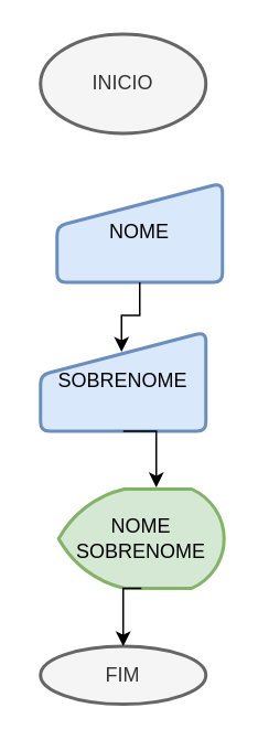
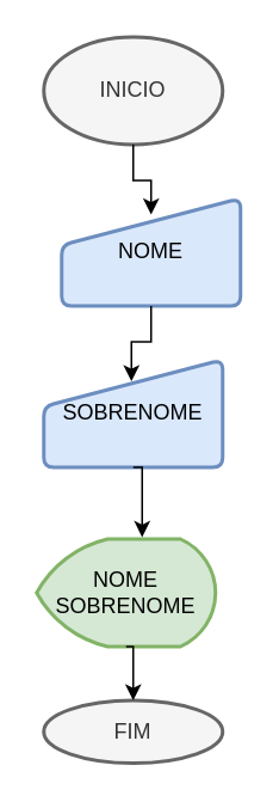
+ <mxCell id="9" style="edgeStyle=orthogonalEdgeStyle;rounded=0;orthogonalLoop=1;jettySize=auto;html=1;exitX=0.5;exitY=1;exitDx=0;exitDy=0;exitPerimeter=0;entryX=0.5;entryY=0.15;entryDx=0;entryDy=0;entryPerimeter=0;" edge="1" parent="1" source="2" target="4"><mxGeometry relative="1" as="geometry" /></mxCell>
- <mxCell id="6" value="NOME SOBRENOME" style="strokeWidth=2;html=1;shape=mxgraph.flowchart.display;whiteSpace=wrap;fillColor=#d5e8d4;strokeColor=#82b366;" vertex="1" parent="1"><mxGeometry x="35" y="295" width="100" height="60" as="geometry" /></mxCell>
+ <mxCell id="6" value="NOME SOBRENOME" style="strokeWidth=2;html=1;shape=mxgraph.flowchart.display;whiteSpace=wrap;fillColor=#d5e8d4;strokeColor=#82b366;" vertex="1" parent="1"><mxGeometry x="20" y="300" width="100" height="60" as="geometry" /></mxCell>
